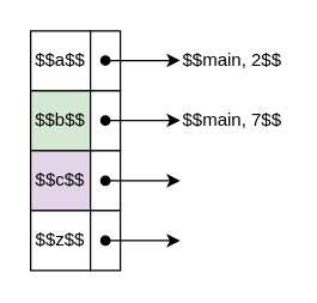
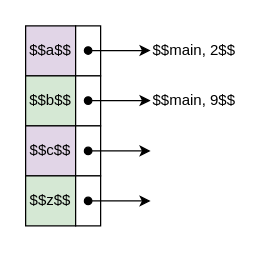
- <mxCell id="2" value="$$a$$" style="rounded=0;whiteSpace=wrap;html=1;fillColor=#FFFFFF;" parent="1" vertex="1"><mxGeometry x="20" y="20" width="40" height="40" as="geometry" /></mxCell>
+ <mxCell id="2" value="$$a$$" style="rounded=0;whiteSpace=wrap;html=1;fillColor=#e1d5e7;" parent="1" vertex="1"><mxGeometry x="20" y="20" width="40" height="40" as="geometry" /></mxCell>
- <mxCell id="14" value="$$main, 7$$" style="text;html=1;strokeColor=none;fillColor=none;align=center;verticalAlign=middle;whiteSpace=wrap;rounded=0;" parent="1" vertex="1"><mxGeometry x="120" y="60" width="70" height="40" as="geometry" /></mxCell>
+ <mxCell id="14" value="$$main, 9$$" style="text;html=1;strokeColor=none;fillColor=none;align=center;verticalAlign=middle;whiteSpace=wrap;rounded=0;" parent="1" vertex="1"><mxGeometry x="120" y="60" width="70" height="40" as="geometry" /></mxCell>
- <mxCell id="5" value="$$z$$" style="rounded=0;whiteSpace=wrap;html=1;fillColor=#FFFFFF;" parent="1" vertex="1"><mxGeometry x="20" y="140" width="40" height="40" as="geometry" /></mxCell>
+ <mxCell id="5" value="$$z$$" style="rounded=0;whiteSpace=wrap;html=1;fillColor=#d5e8d4;" parent="1" vertex="1"><mxGeometry x="20" y="140" width="40" height="40" as="geometry" /></mxCell>
